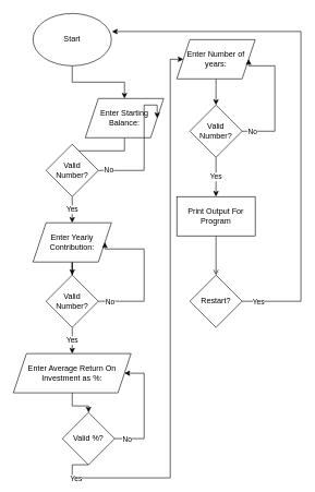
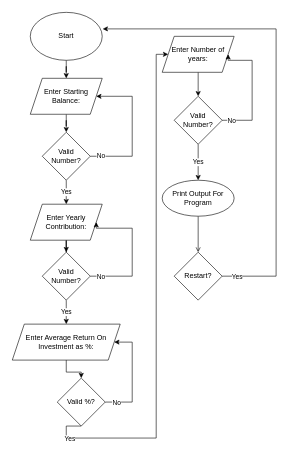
- <mxCell id="5" value="Enter Starting Balance:" style="shape=parallelogram;perimeter=parallelogramPerimeter;whiteSpace=wrap;html=1;fixedSize=1;" vertex="1" parent="1"><mxGeometry x="130" y="150" width="120" height="60" as="geometry" /></mxCell>
+ <mxCell id="5" value="Enter Starting Balance:" style="shape=parallelogram;perimeter=parallelogramPerimeter;whiteSpace=wrap;html=1;fixedSize=1;" vertex="1" parent="1"><mxGeometry x="50" y="130" width="120" height="60" as="geometry" /></mxCell>
- <mxCell id="30" value="Print Output For Program" style="rounded=0;whiteSpace=wrap;html=1;" vertex="1" parent="1"><mxGeometry x="270" y="300" width="120" height="60" as="geometry" /></mxCell>
+ <mxCell id="30" value="Print Output For Program" style="ellipse;whiteSpace=wrap;html=1;" vertex="1" parent="1"><mxGeometry x="270" y="300" width="120" height="60" as="geometry" /></mxCell>
